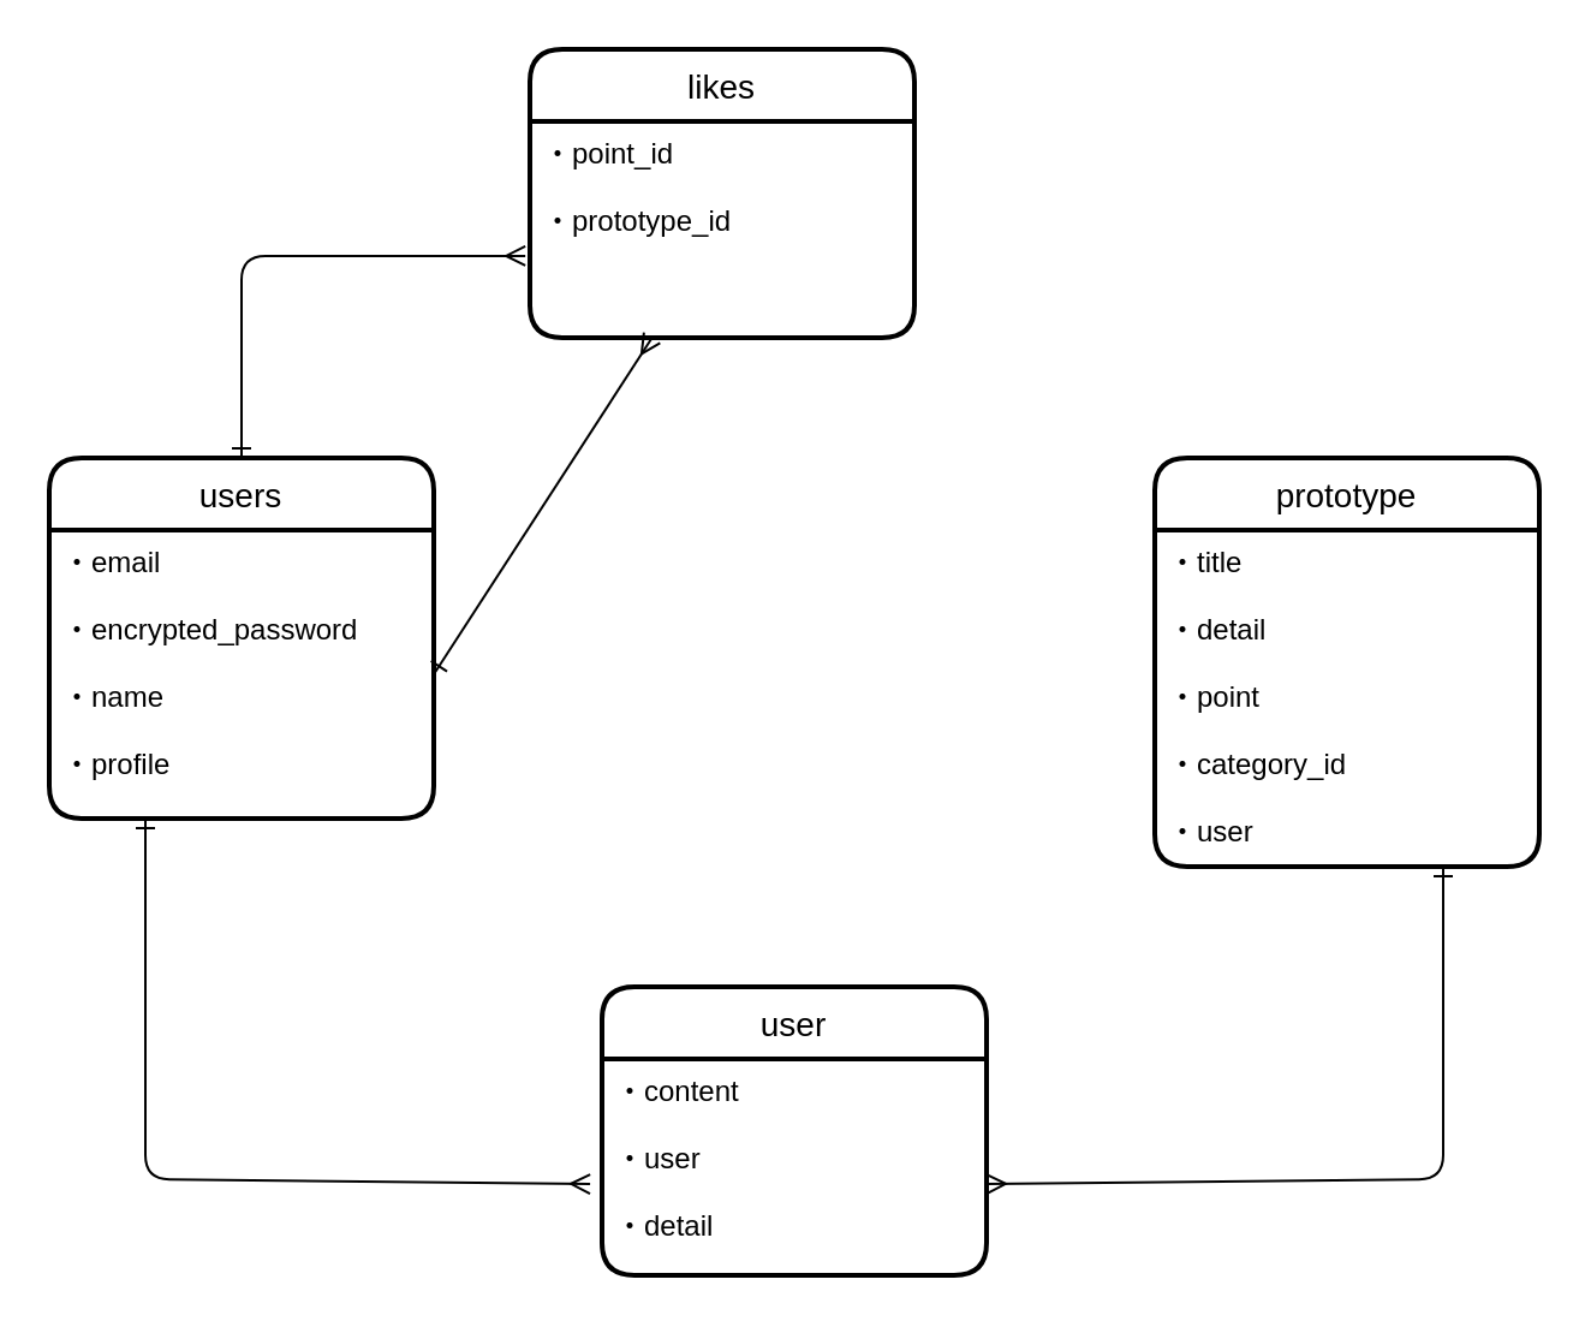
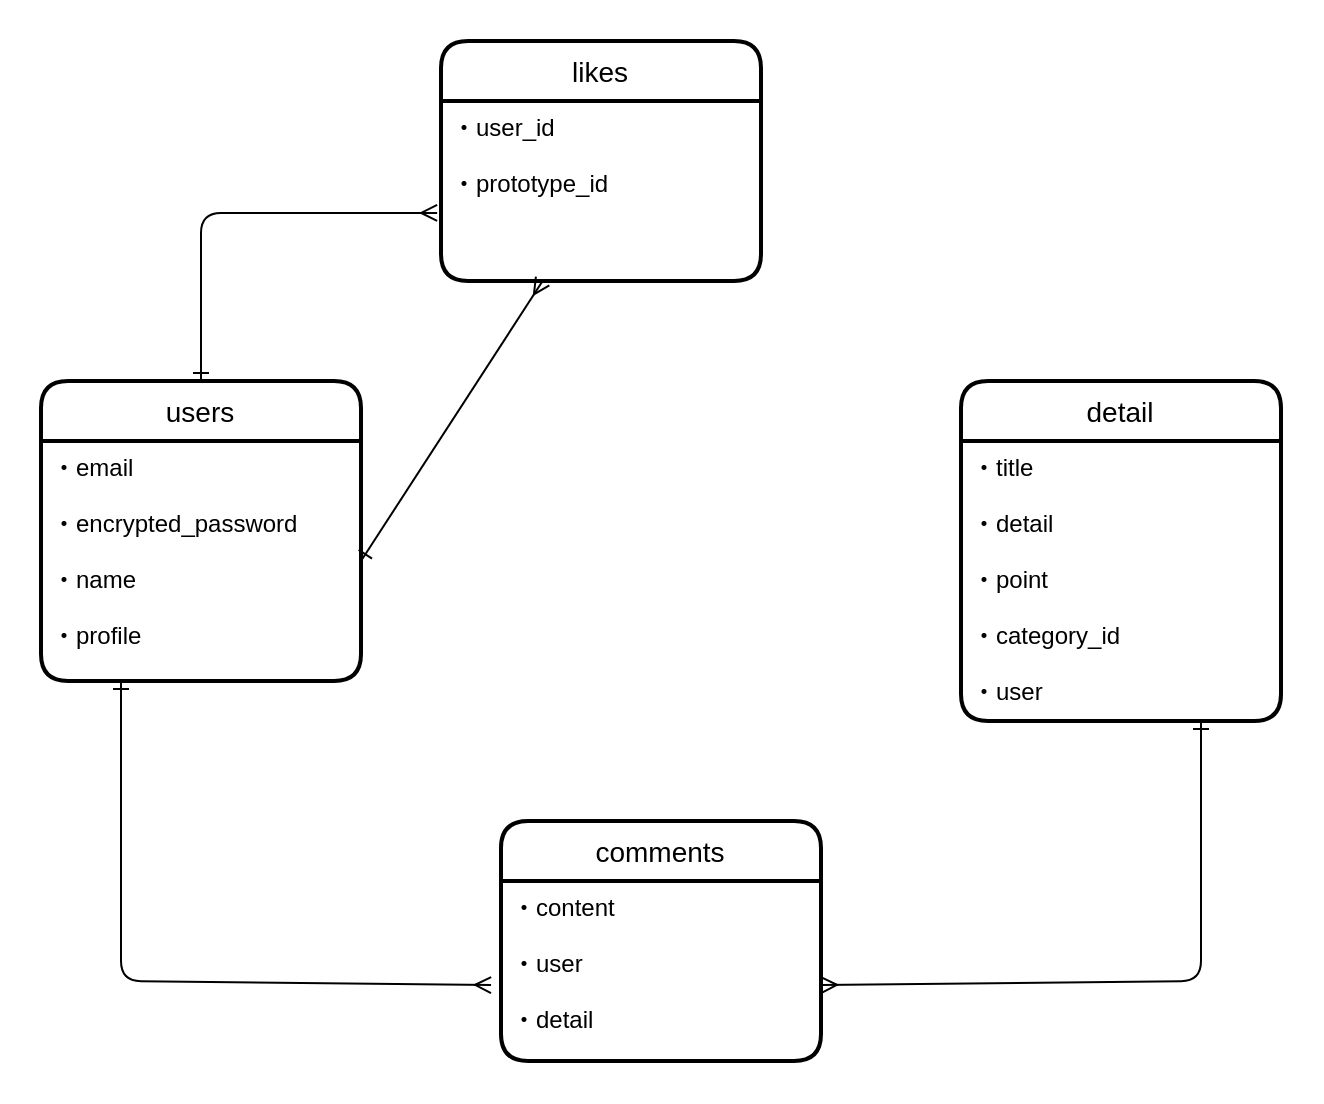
- <mxCell id="13" value="・point_id&#10;&#10;・prototype_id" style="align=left;strokeColor=none;fillColor=none;spacingLeft=4;fontSize=12;verticalAlign=top;resizable=0;rotatable=0;part=1;" vertex="1" parent="12"><mxGeometry y="30" width="160" height="90" as="geometry" /></mxCell>
+ <mxCell id="13" value="・user_id&#10;&#10;・prototype_id" style="align=left;strokeColor=none;fillColor=none;spacingLeft=4;fontSize=12;verticalAlign=top;resizable=0;rotatable=0;part=1;" vertex="1" parent="12"><mxGeometry y="30" width="160" height="90" as="geometry" /></mxCell>
- <mxCell id="5" value="prototype" style="swimlane;childLayout=stackLayout;horizontal=1;startSize=30;horizontalStack=0;rounded=1;fontSize=14;fontStyle=0;strokeWidth=2;resizeParent=0;resizeLast=1;shadow=0;dashed=0;align=center;" parent="1" vertex="1"><mxGeometry x="480" y="190" width="160" height="170" as="geometry" /></mxCell>
+ <mxCell id="5" value="detail" style="swimlane;childLayout=stackLayout;horizontal=1;startSize=30;horizontalStack=0;rounded=1;fontSize=14;fontStyle=0;strokeWidth=2;resizeParent=0;resizeLast=1;shadow=0;dashed=0;align=center;" parent="1" vertex="1"><mxGeometry x="480" y="190" width="160" height="170" as="geometry" /></mxCell>
- <mxCell id="7" value="user" style="swimlane;childLayout=stackLayout;horizontal=1;startSize=30;horizontalStack=0;rounded=1;fontSize=14;fontStyle=0;strokeWidth=2;resizeParent=0;resizeLast=1;shadow=0;dashed=0;align=center;" parent="1" vertex="1"><mxGeometry x="250" y="410" width="160" height="120" as="geometry" /></mxCell>
+ <mxCell id="7" value="comments" style="swimlane;childLayout=stackLayout;horizontal=1;startSize=30;horizontalStack=0;rounded=1;fontSize=14;fontStyle=0;strokeWidth=2;resizeParent=0;resizeLast=1;shadow=0;dashed=0;align=center;" parent="1" vertex="1"><mxGeometry x="250" y="410" width="160" height="120" as="geometry" /></mxCell>
